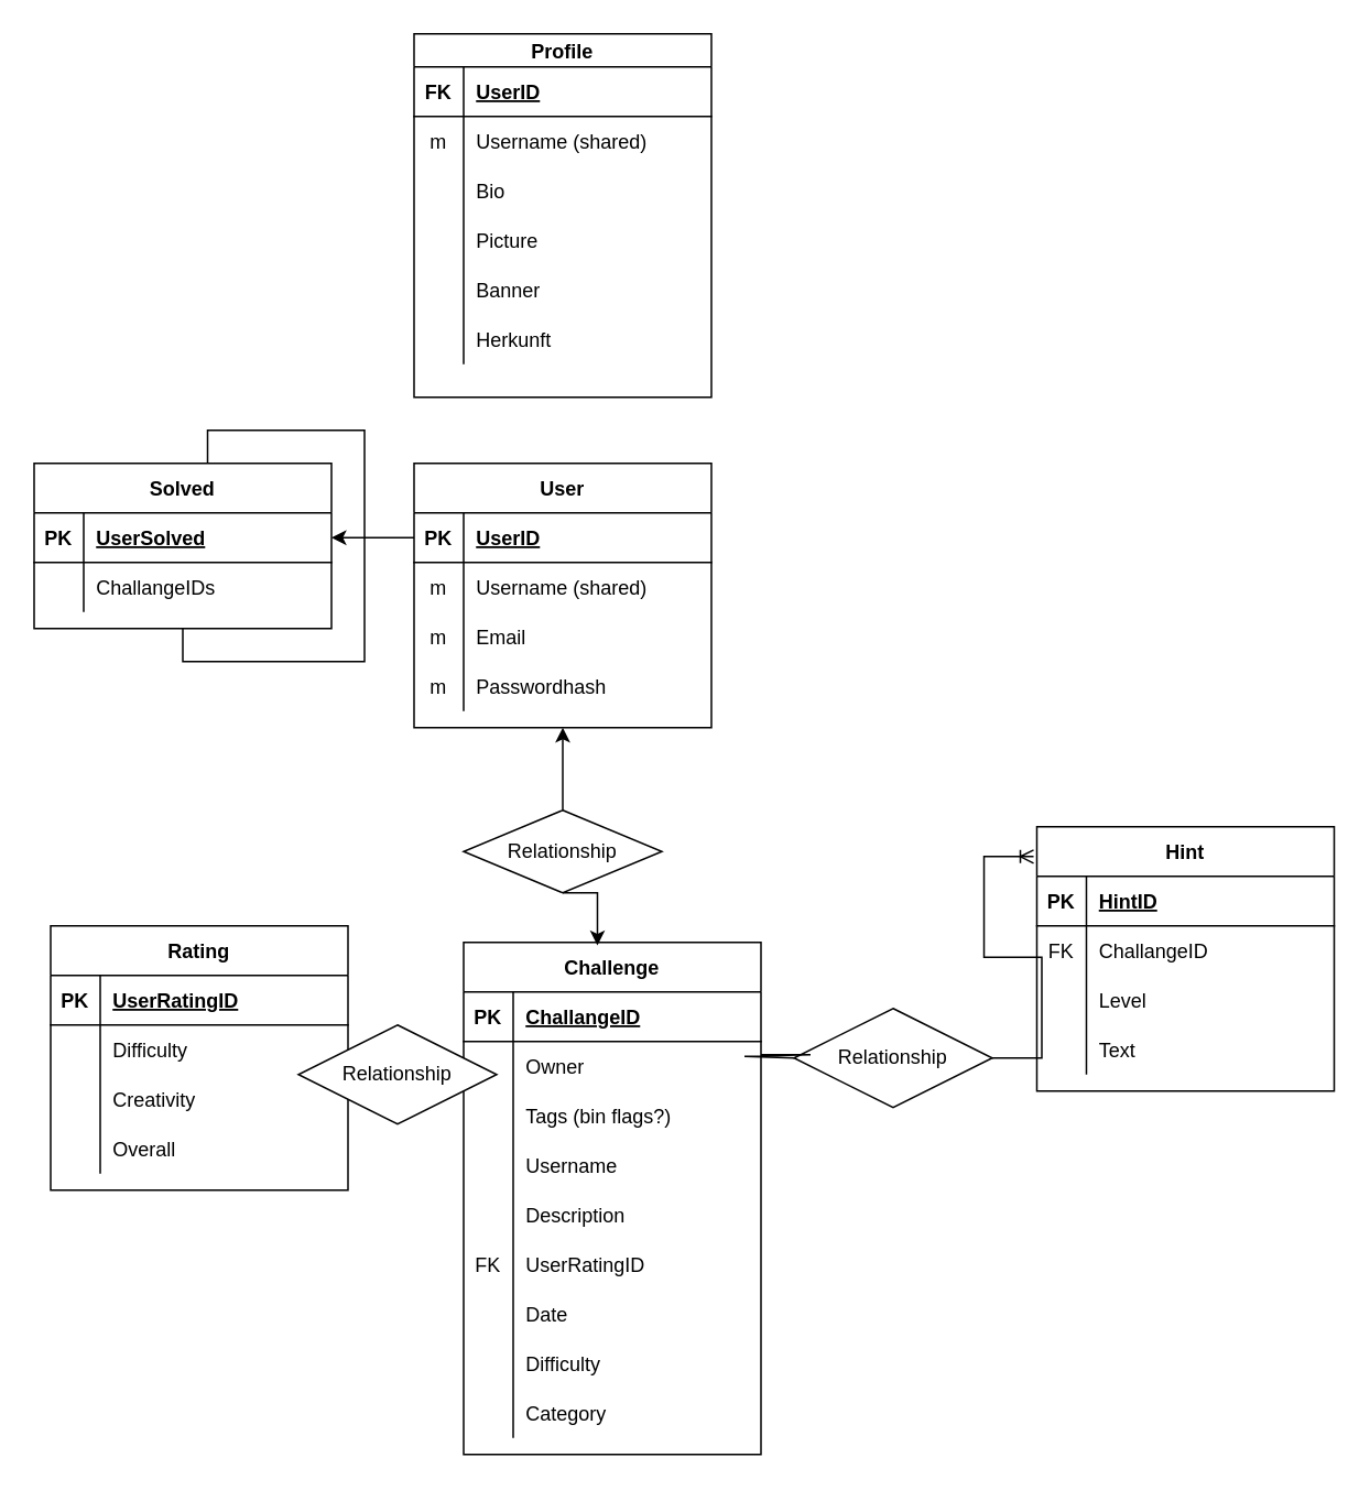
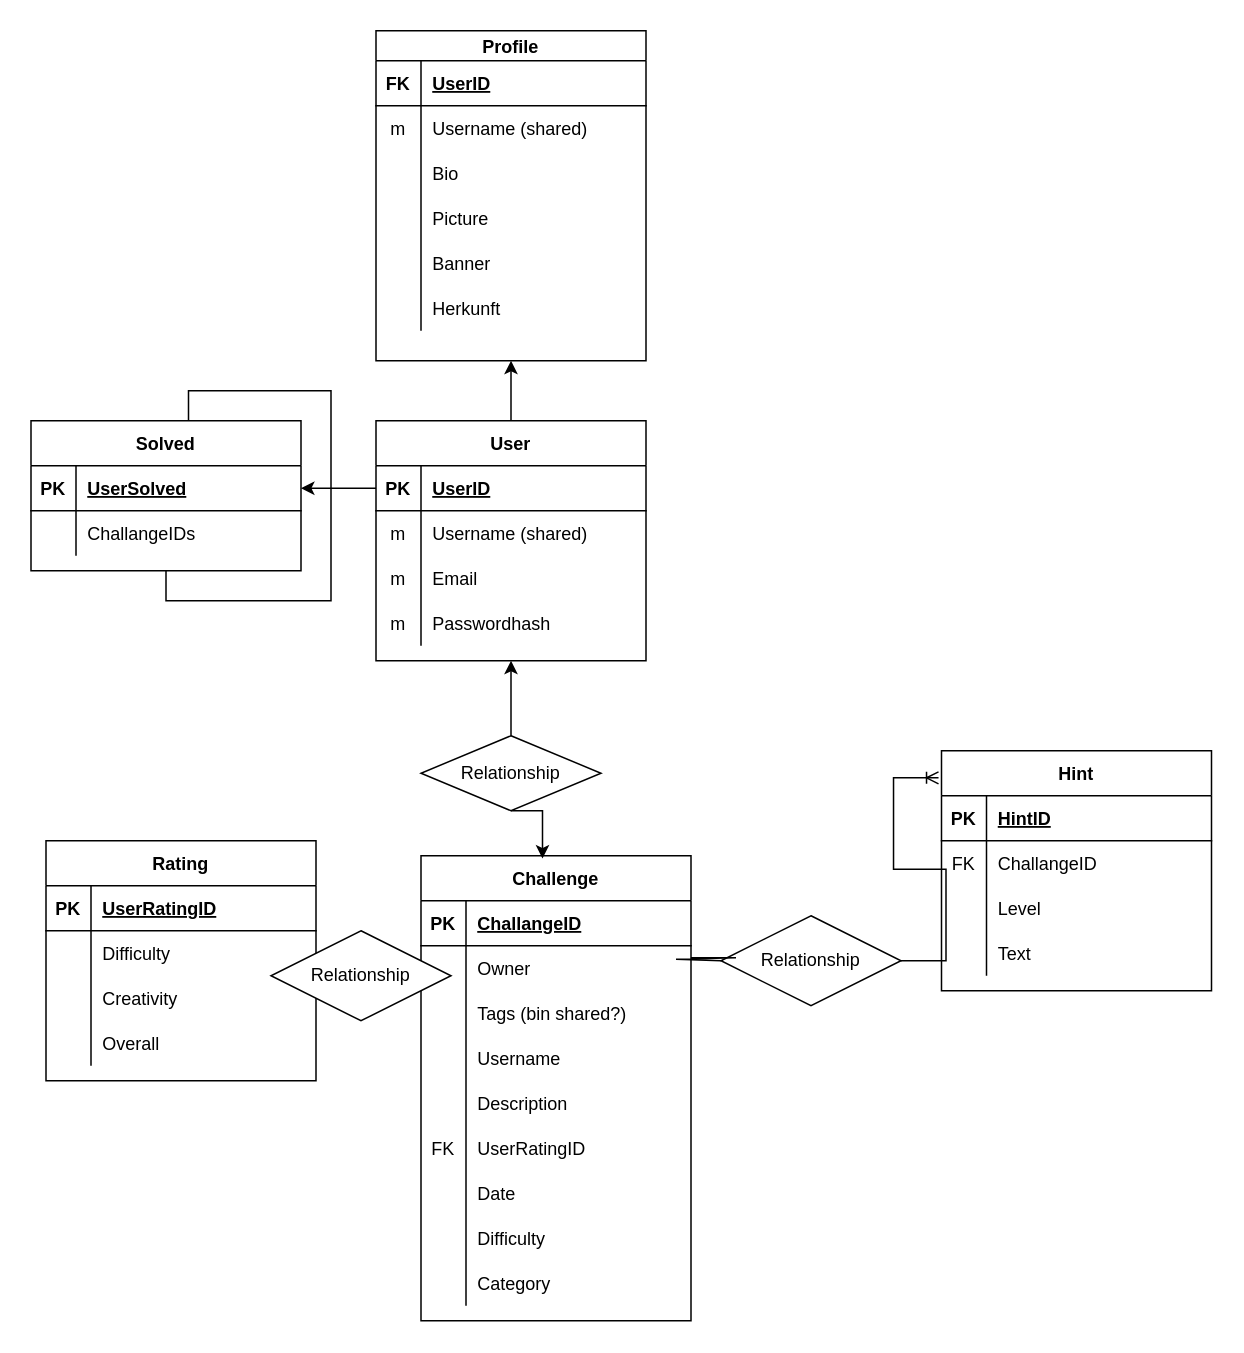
+ <mxCell id="34" style="edgeStyle=orthogonalEdgeStyle;rounded=0;orthogonalLoop=1;jettySize=auto;html=1;exitX=0.5;exitY=0;exitDx=0;exitDy=0;entryX=0.5;entryY=1;entryDx=0;entryDy=0;" parent="1" source="35" target="15" edge="1"><mxGeometry relative="1" as="geometry" /></mxCell>
- <mxCell id="57" value="Tags (bin flags?)" style="shape=partialRectangle;connectable=0;fillColor=none;top=0;left=0;bottom=0;right=0;align=left;spacingLeft=6;overflow=hidden;" parent="55" vertex="1"><mxGeometry x="30" width="150" height="30" as="geometry"><mxRectangle width="150" height="30" as="alternateBounds" /></mxGeometry></mxCell>
+ <mxCell id="57" value="Tags (bin shared?)" style="shape=partialRectangle;connectable=0;fillColor=none;top=0;left=0;bottom=0;right=0;align=left;spacingLeft=6;overflow=hidden;" parent="55" vertex="1"><mxGeometry x="30" width="150" height="30" as="geometry"><mxRectangle width="150" height="30" as="alternateBounds" /></mxGeometry></mxCell>
